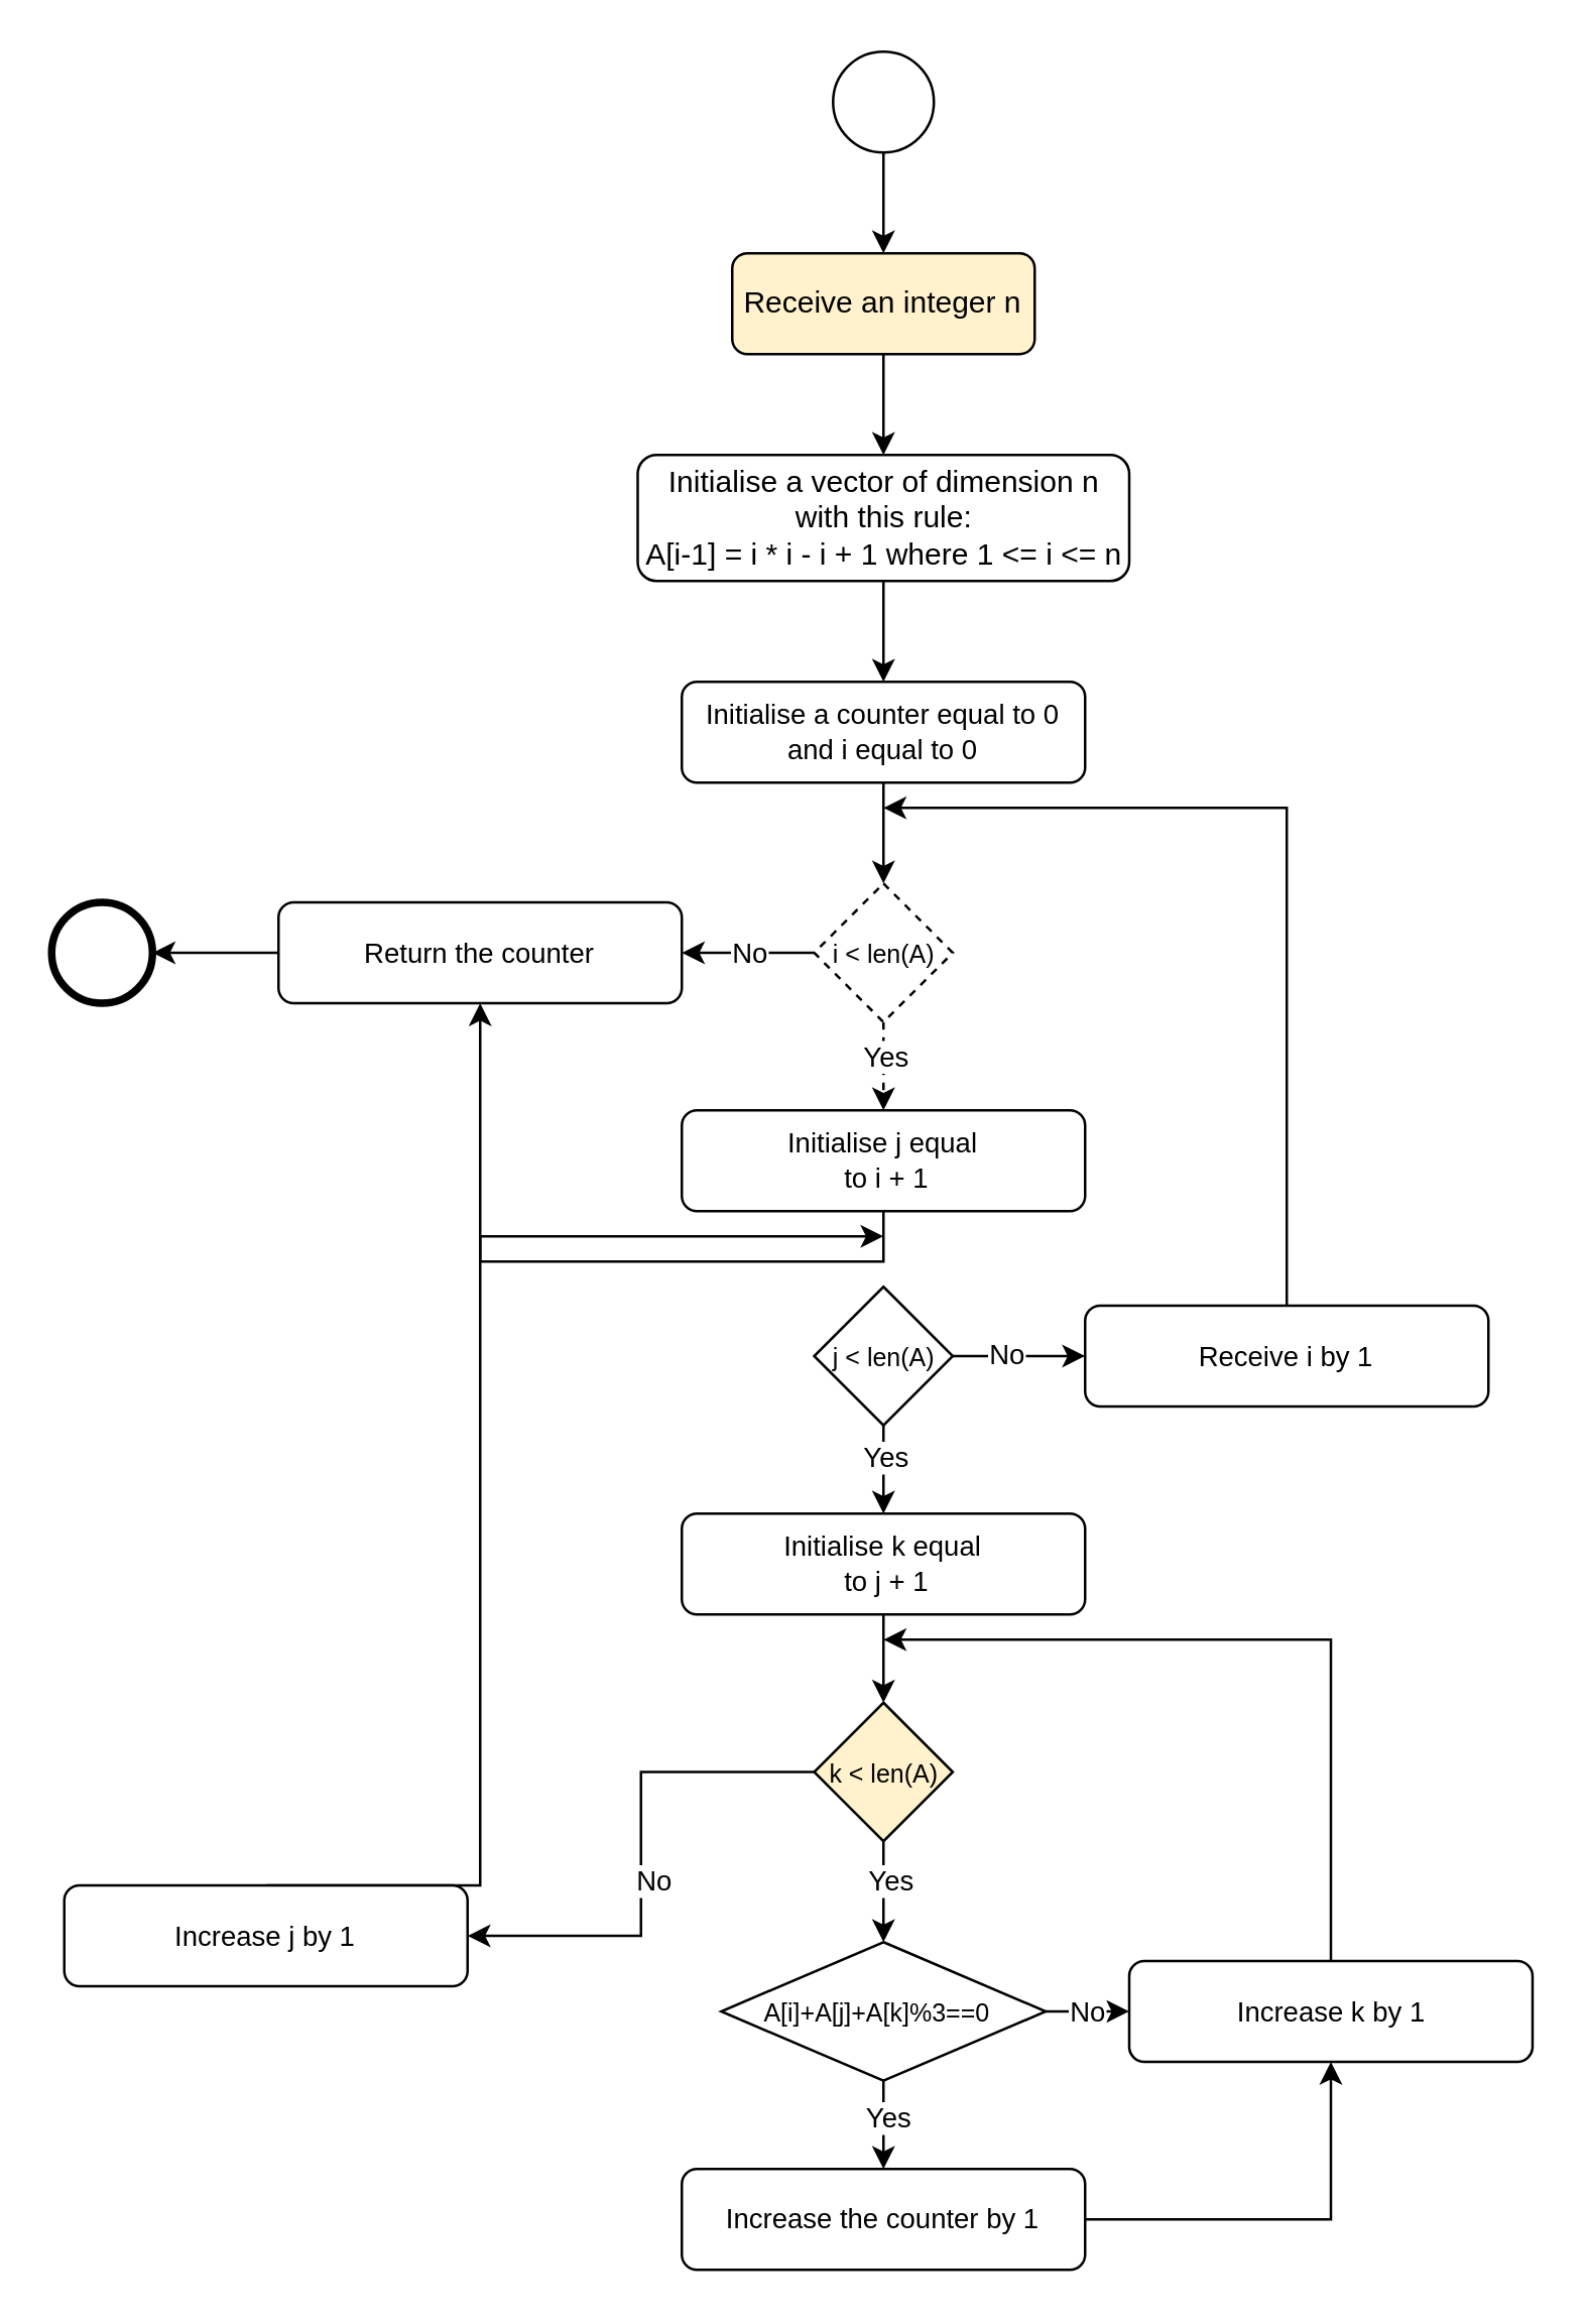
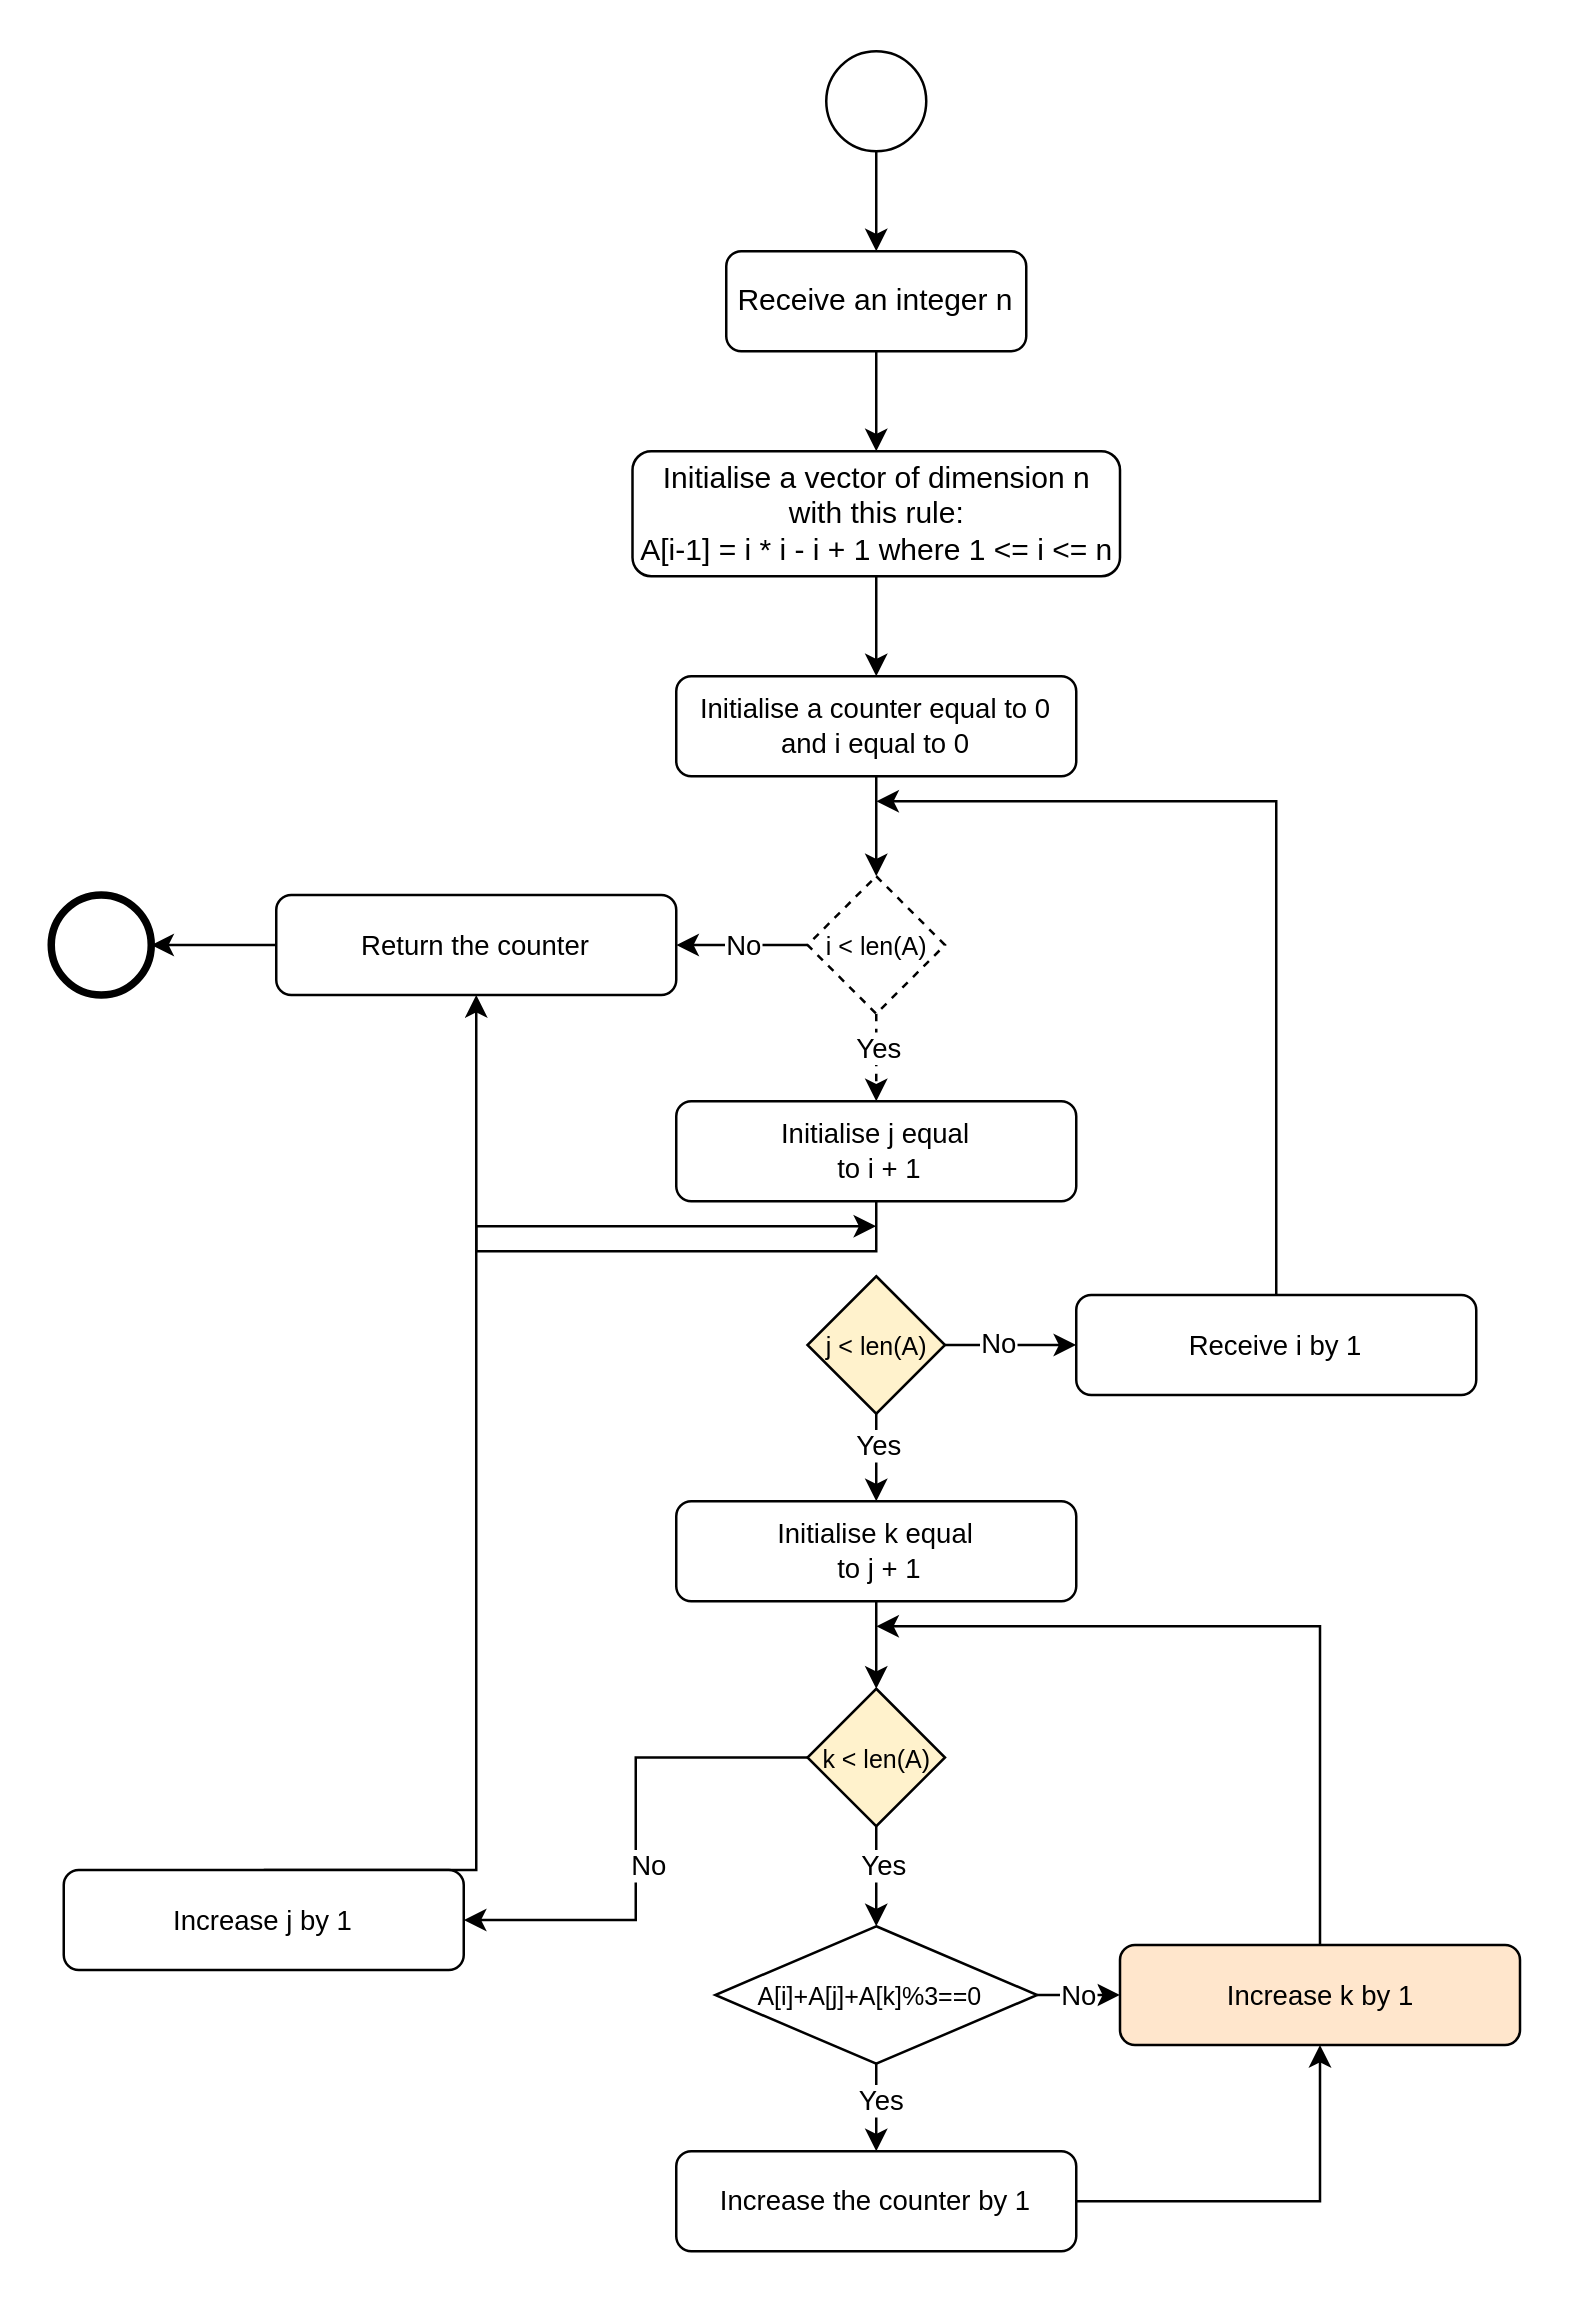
- <mxCell id="8" value="Receive an integer n" style="rounded=1;whiteSpace=wrap;html=1;fillColor=#fff2cc;" vertex="1" parent="1"><mxGeometry x="290" y="100" width="120" height="40" as="geometry" /></mxCell>
+ <mxCell id="8" value="Receive an integer n" style="rounded=1;whiteSpace=wrap;html=1;" vertex="1" parent="1"><mxGeometry x="290" y="100" width="120" height="40" as="geometry" /></mxCell>
- <mxCell id="24" value="j &amp;lt; len(A)" style="rhombus;whiteSpace=wrap;html=1;fontSize=10;" vertex="1" parent="1"><mxGeometry x="322.5" y="510" width="55" height="55" as="geometry" /></mxCell>
+ <mxCell id="24" value="j &amp;lt; len(A)" style="rhombus;whiteSpace=wrap;html=1;fontSize=10;fillColor=#fff2cc;" vertex="1" parent="1"><mxGeometry x="322.5" y="510" width="55" height="55" as="geometry" /></mxCell>
- <mxCell id="46" value="Increase k by 1" style="rounded=1;whiteSpace=wrap;html=1;fontSize=11;" vertex="1" parent="1"><mxGeometry x="447.5" y="777.5" width="160" height="40" as="geometry" /></mxCell>
+ <mxCell id="46" value="Increase k by 1" style="rounded=1;whiteSpace=wrap;html=1;fontSize=11;fillColor=#ffe6cc;" vertex="1" parent="1"><mxGeometry x="447.5" y="777.5" width="160" height="40" as="geometry" /></mxCell>
